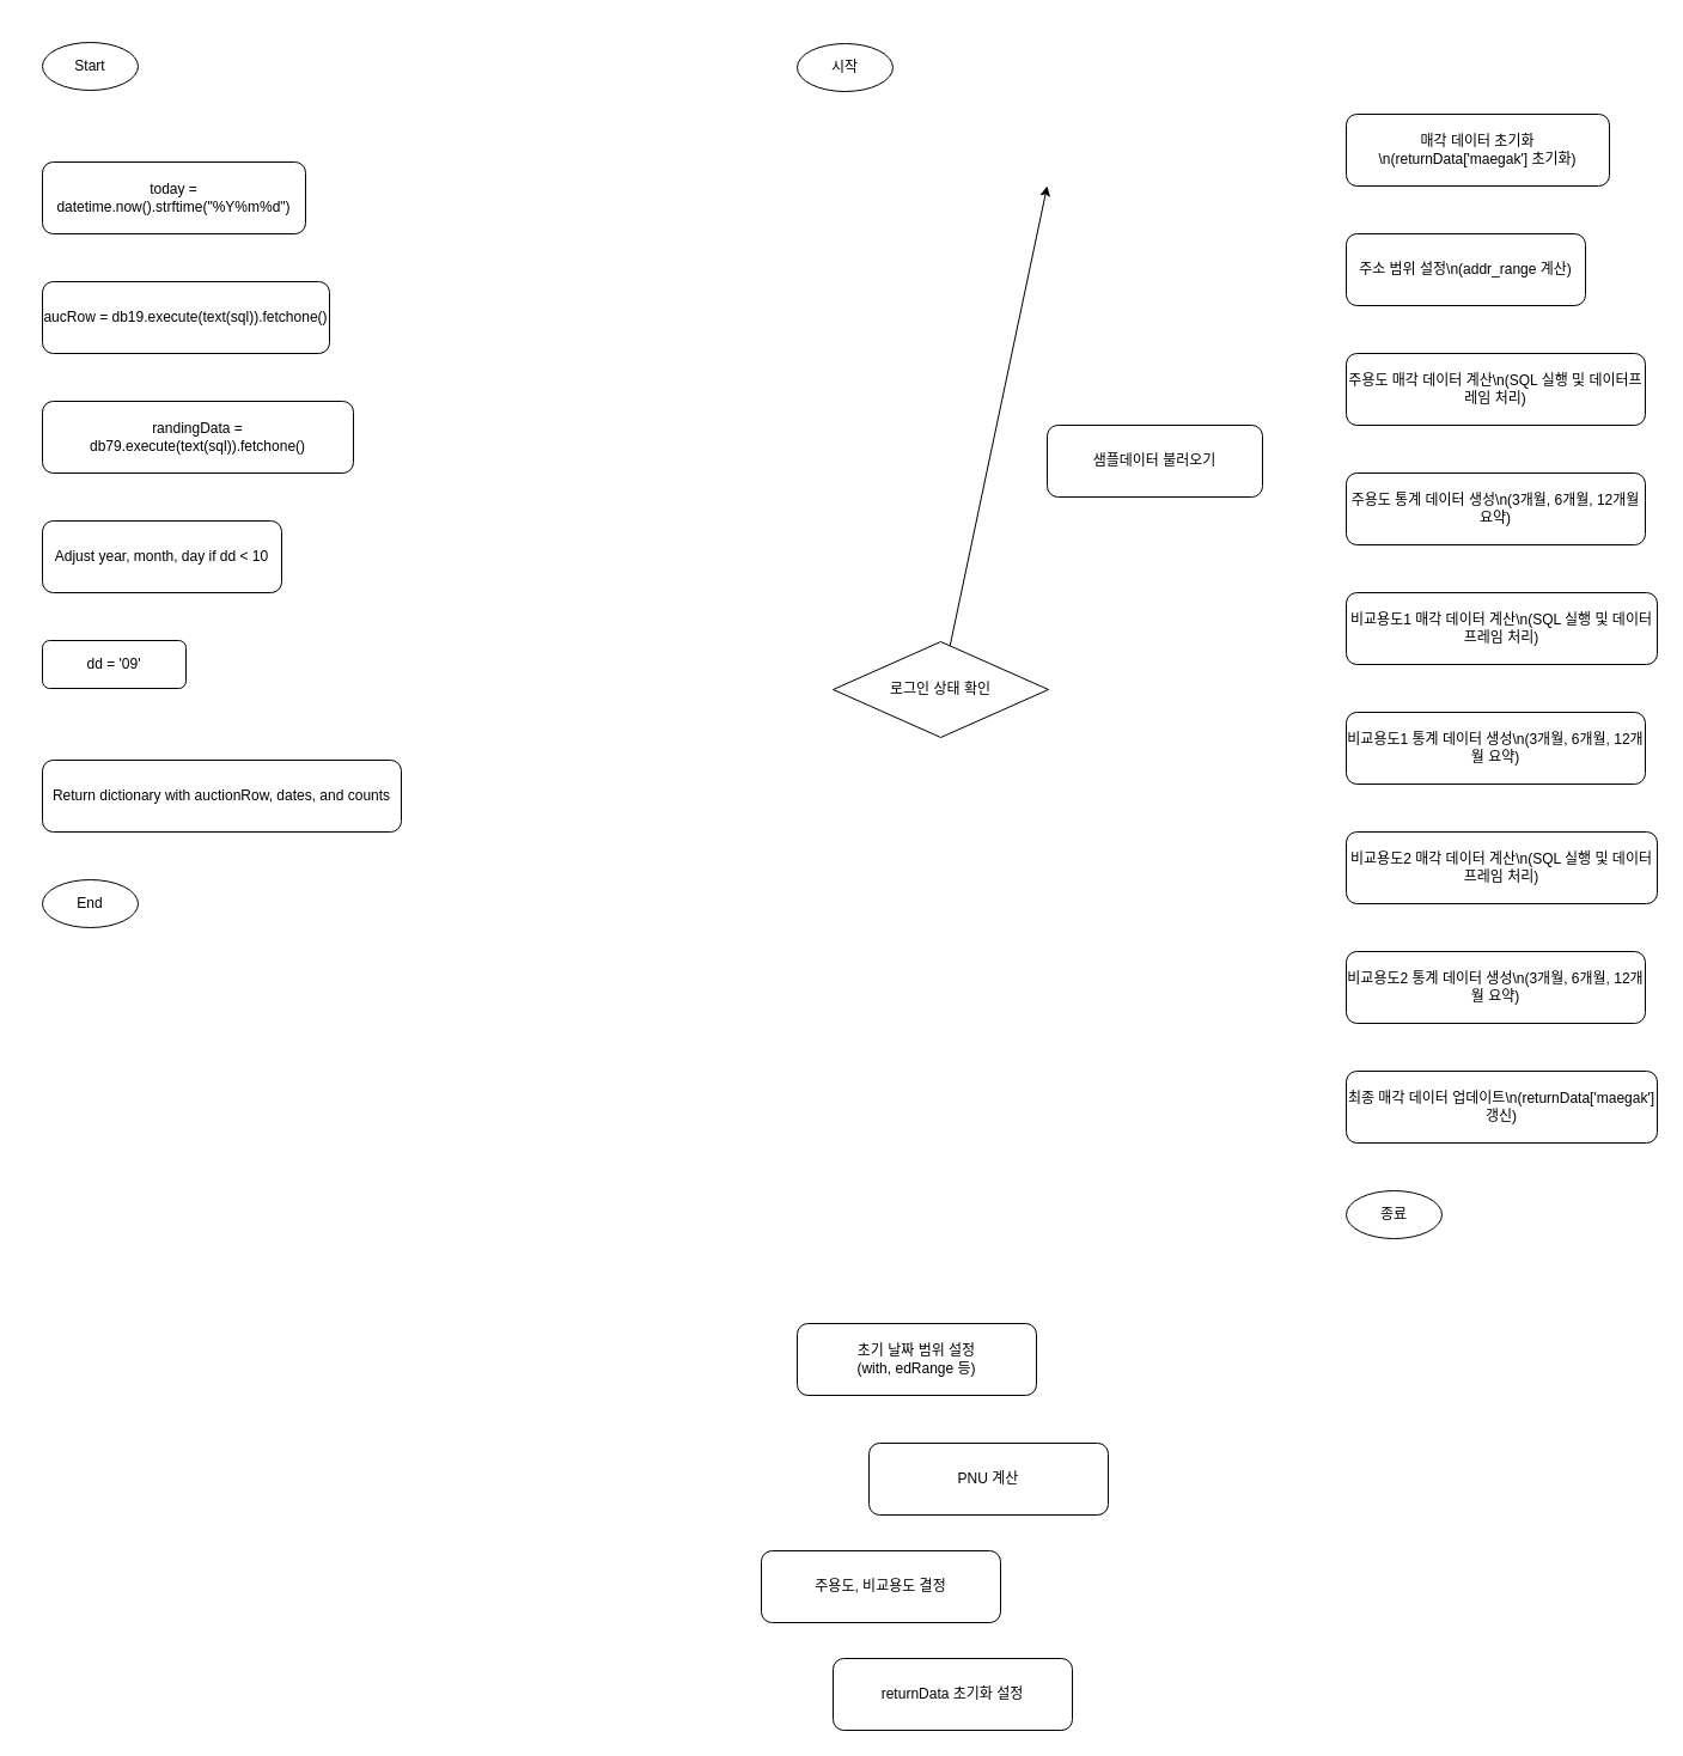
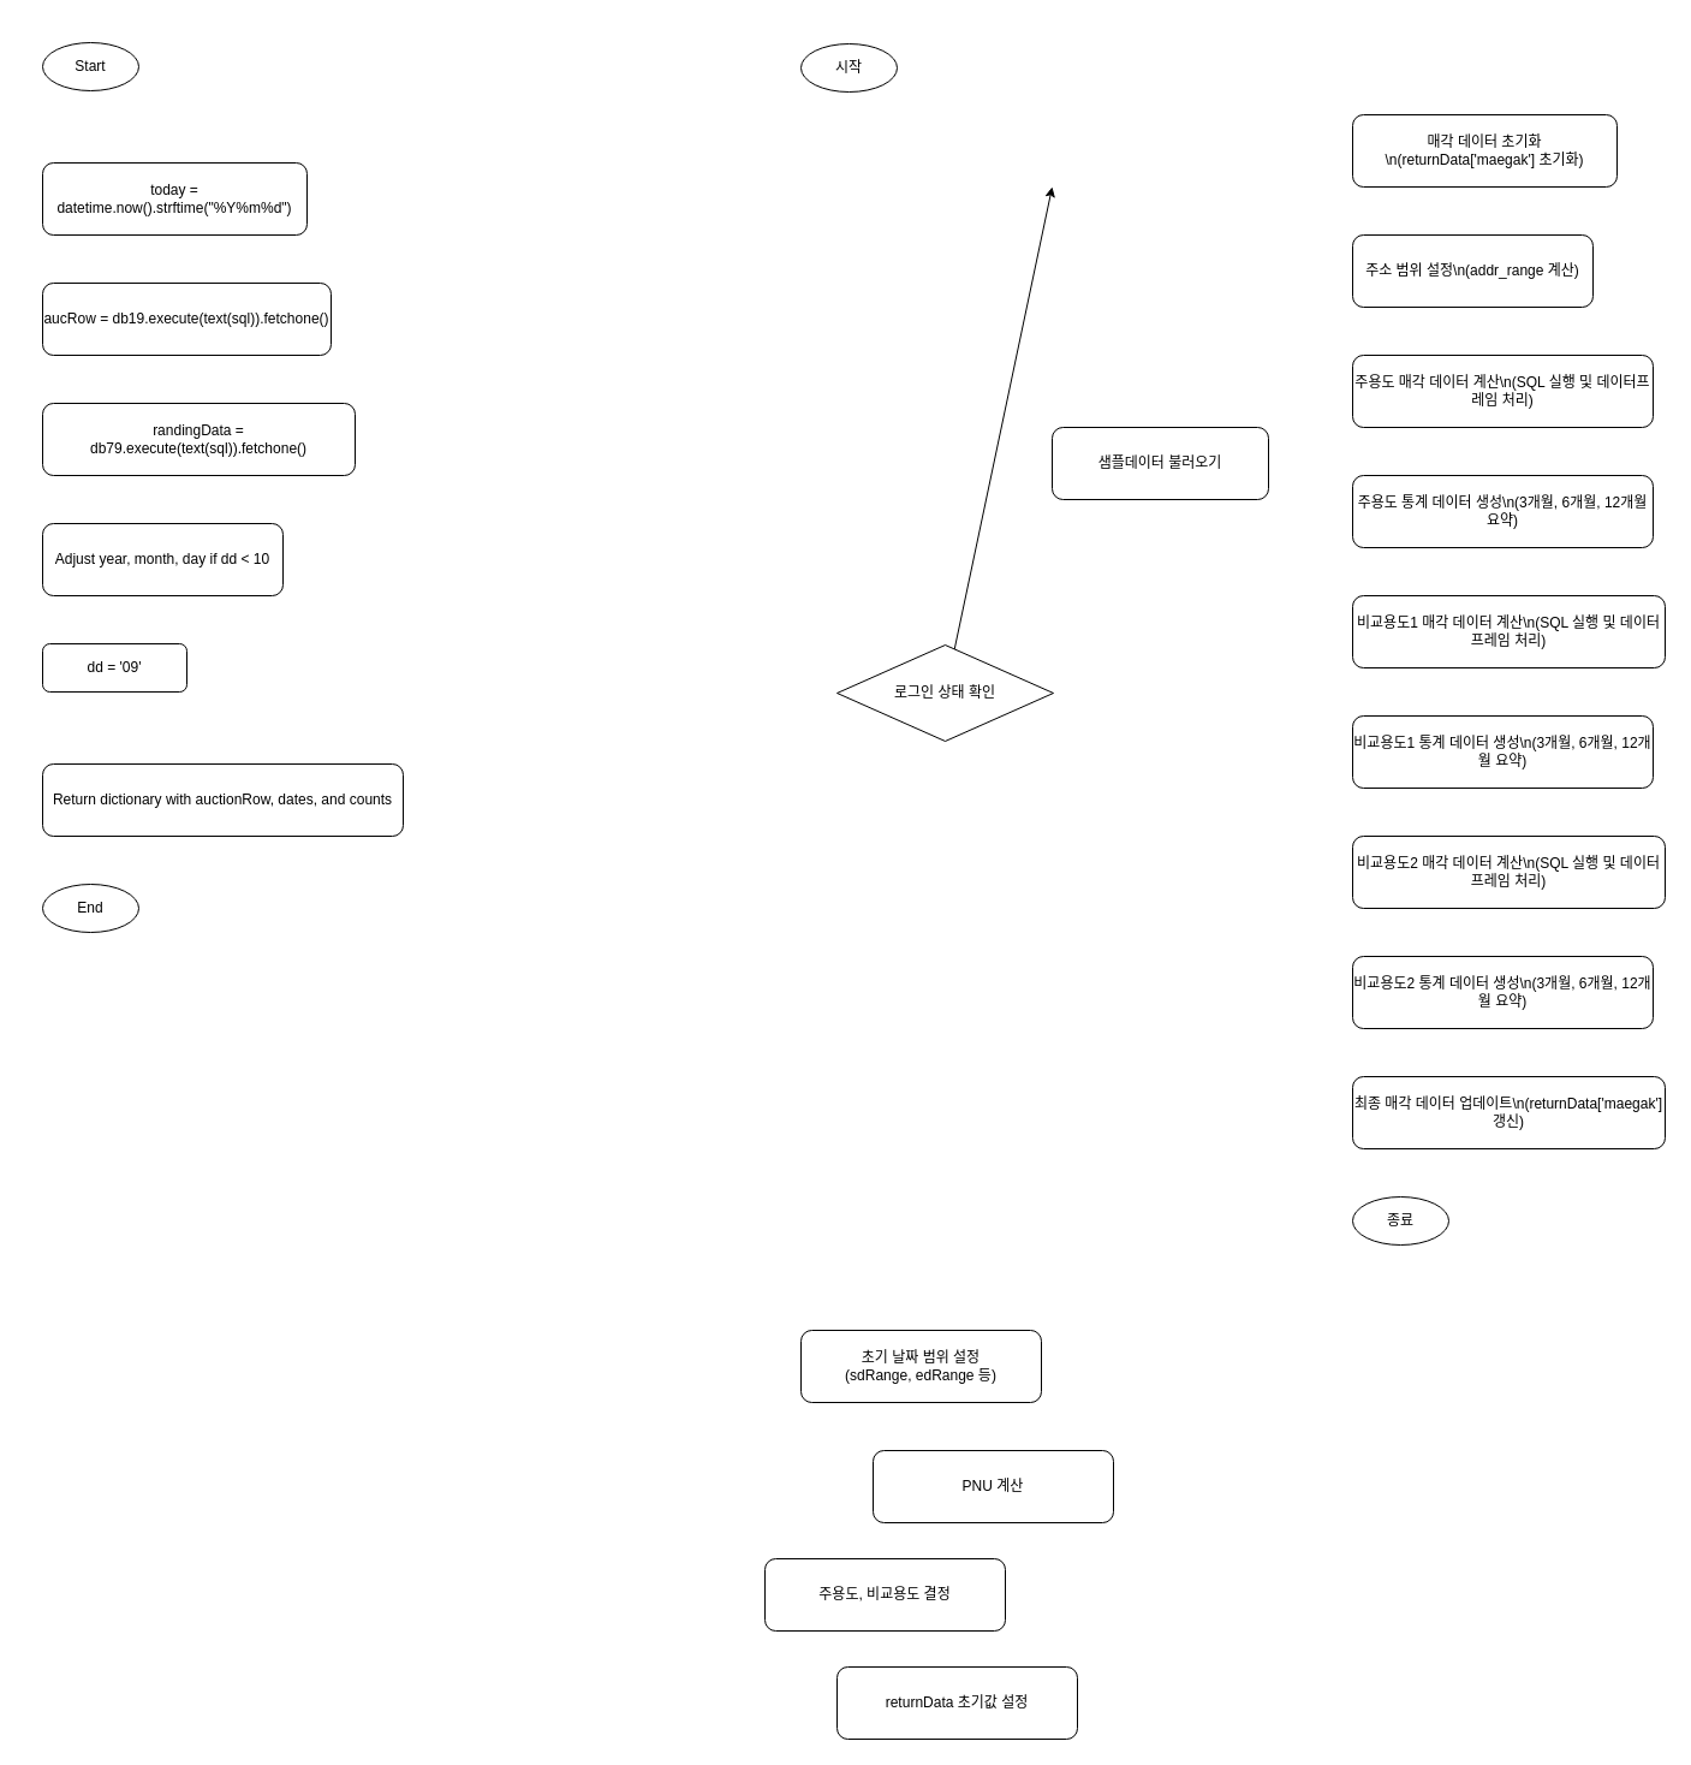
- <mxCell id="31" value="초기 날짜 범위 설정&lt;br&gt;(with, edRange 등)" style="rounded=1;whiteSpace=wrap;html=1;" vertex="1" parent="1"><mxGeometry x="651" y="1091" width="200" height="60" as="geometry" /></mxCell>
+ <mxCell id="31" value="초기 날짜 범위 설정&lt;br&gt;(sdRange, edRange 등)" style="rounded=1;whiteSpace=wrap;html=1;" vertex="1" parent="1"><mxGeometry x="651" y="1091" width="200" height="60" as="geometry" /></mxCell>
- <mxCell id="37" value="returnData 초기화 설정" style="rounded=1;whiteSpace=wrap;html=1;" vertex="1" parent="1"><mxGeometry x="681" y="1371" width="200" height="60" as="geometry" /></mxCell>
+ <mxCell id="37" value="returnData 초기값 설정" style="rounded=1;whiteSpace=wrap;html=1;" vertex="1" parent="1"><mxGeometry x="681" y="1371" width="200" height="60" as="geometry" /></mxCell>
